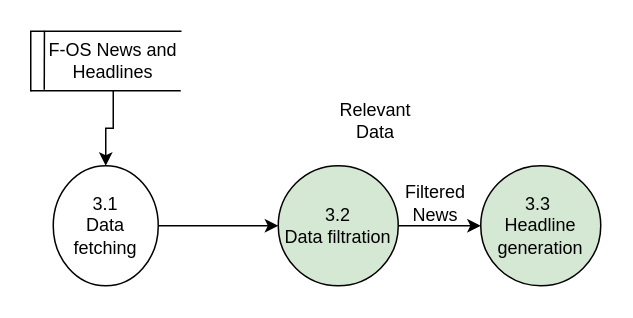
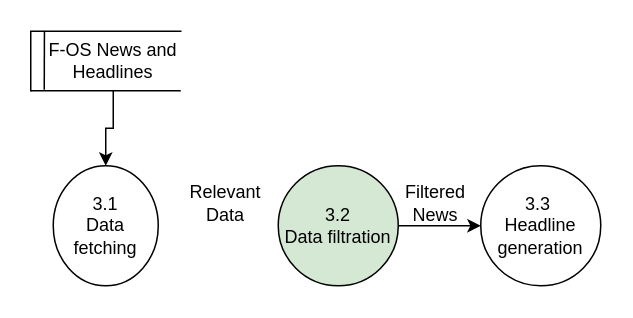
- <mxCell id="12" value="Relevant Data" style="text;html=1;strokeColor=none;fillColor=none;align=center;verticalAlign=middle;whiteSpace=wrap;rounded=0;" vertex="1" parent="1"><mxGeometry x="220" y="65" width="60" height="30" as="geometry" /></mxCell>
+ <mxCell id="12" value="Relevant Data" style="text;html=1;strokeColor=none;fillColor=none;align=center;verticalAlign=middle;whiteSpace=wrap;rounded=0;" vertex="1" parent="1"><mxGeometry x="120" y="120" width="60" height="30" as="geometry" /></mxCell>
- <mxCell id="2" style="edgeStyle=orthogonalEdgeStyle;rounded=0;orthogonalLoop=1;jettySize=auto;html=1;entryX=0;entryY=0.5;entryDx=0;entryDy=0;" edge="1" parent="1" source="3" target="10"><mxGeometry relative="1" as="geometry" /></mxCell>
- <mxCell id="11" value="3.3&amp;nbsp;&lt;br&gt;Headline generation" style="ellipse;whiteSpace=wrap;html=1;aspect=fixed;fillColor=#d5e8d4;" vertex="1" parent="1"><mxGeometry x="320" y="110" width="80" height="80" as="geometry" /></mxCell>
+ <mxCell id="11" value="3.3&amp;nbsp;&lt;br&gt;Headline generation" style="ellipse;whiteSpace=wrap;html=1;aspect=fixed;" vertex="1" parent="1"><mxGeometry x="320" y="110" width="80" height="80" as="geometry" /></mxCell>
